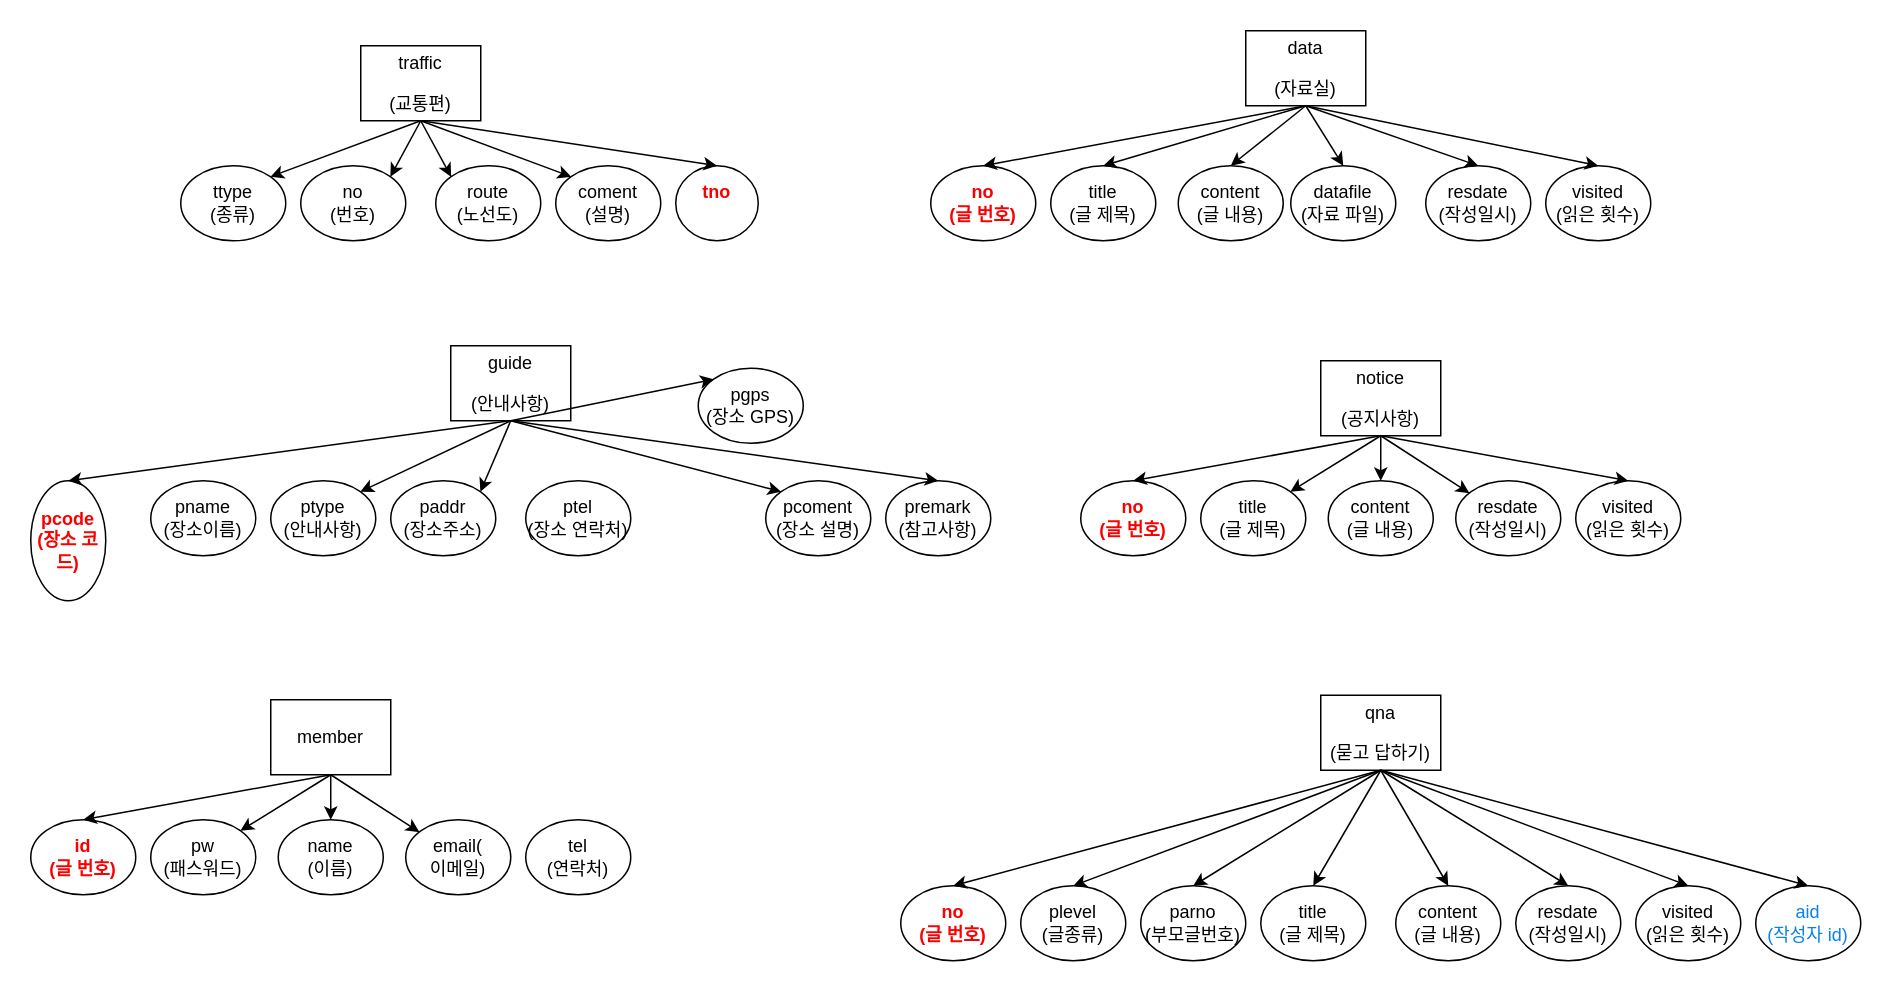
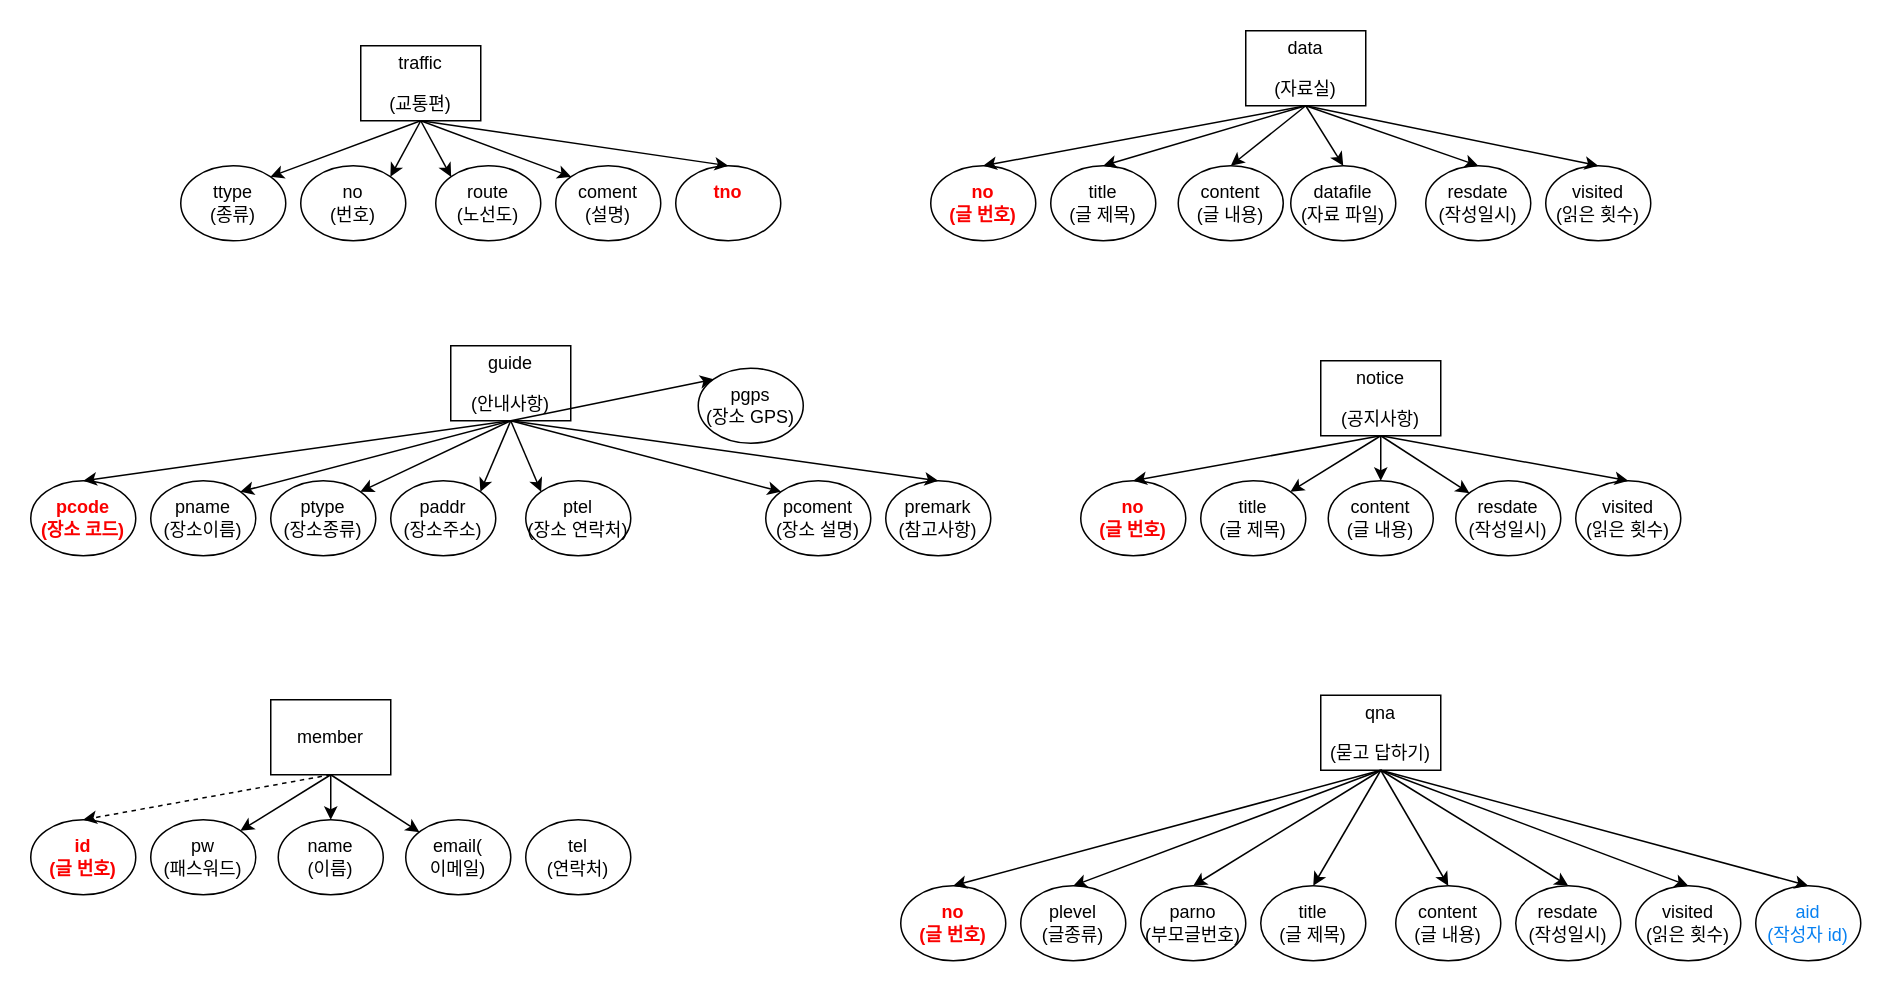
- <mxCell id="63" value="&lt;div&gt;&lt;font color=&quot;#fa0000&quot;&gt;&lt;b&gt;tno&lt;/b&gt;&lt;/font&gt;&lt;/div&gt;&lt;div&gt;&lt;br&gt;&lt;/div&gt;" style="ellipse;whiteSpace=wrap;html=1;" vertex="1" parent="1"><mxGeometry x="450" y="110" width="55" height="50" as="geometry" /></mxCell>
+ <mxCell id="63" value="&lt;div&gt;&lt;font color=&quot;#fa0000&quot;&gt;&lt;b&gt;tno&lt;/b&gt;&lt;/font&gt;&lt;/div&gt;&lt;div&gt;&lt;br&gt;&lt;/div&gt;" style="ellipse;whiteSpace=wrap;html=1;" vertex="1" parent="1"><mxGeometry x="450" y="110" width="70" height="50" as="geometry" /></mxCell>
+ <mxCell id="27" value="" style="endArrow=classic;html=1;rounded=0;entryX=0;entryY=0;entryDx=0;entryDy=0;exitX=0.5;exitY=1;exitDx=0;exitDy=0;" edge="1" parent="1" source="11" target="16"><mxGeometry width="50" height="50" relative="1" as="geometry"><mxPoint x="360" y="310" as="sourcePoint" /><mxPoint x="330" y="337" as="targetPoint" /></mxGeometry></mxCell>
+ <mxCell id="21" value="" style="endArrow=classic;html=1;rounded=0;exitX=0.5;exitY=1;exitDx=0;exitDy=0;entryX=1;entryY=0;entryDx=0;entryDy=0;" edge="1" parent="1" source="11" target="13"><mxGeometry width="50" height="50" relative="1" as="geometry"><mxPoint x="350" y="300" as="sourcePoint" /><mxPoint x="65" y="330" as="targetPoint" /></mxGeometry></mxCell>
- <mxCell id="14" value="&lt;div&gt;ptype&lt;/div&gt;&lt;span style=&quot;background-color: initial;&quot;&gt;(안내사항)&lt;/span&gt;" style="ellipse;whiteSpace=wrap;html=1;" vertex="1" parent="1"><mxGeometry x="180" y="320" width="70" height="50" as="geometry" /></mxCell>
+ <mxCell id="14" value="&lt;div&gt;ptype&lt;/div&gt;&lt;span style=&quot;background-color: initial;&quot;&gt;(장소종류)&lt;/span&gt;" style="ellipse;whiteSpace=wrap;html=1;" vertex="1" parent="1"><mxGeometry x="180" y="320" width="70" height="50" as="geometry" /></mxCell>
- <mxCell id="12" value="&lt;div&gt;&lt;font color=&quot;#fa0000&quot;&gt;&lt;b&gt;pcode&lt;/b&gt;&lt;/font&gt;&lt;/div&gt;&lt;div&gt;&lt;font color=&quot;#fa0000&quot;&gt;&lt;b&gt;(장소 코드)&lt;/b&gt;&lt;/font&gt;&lt;/div&gt;" style="ellipse;whiteSpace=wrap;html=1;" vertex="1" parent="1"><mxGeometry x="20" y="320" width="50" height="80" as="geometry" /></mxCell>
+ <mxCell id="12" value="&lt;div&gt;&lt;font color=&quot;#fa0000&quot;&gt;&lt;b&gt;pcode&lt;/b&gt;&lt;/font&gt;&lt;/div&gt;&lt;div&gt;&lt;font color=&quot;#fa0000&quot;&gt;&lt;b&gt;(장소 코드)&lt;/b&gt;&lt;/font&gt;&lt;/div&gt;" style="ellipse;whiteSpace=wrap;html=1;" vertex="1" parent="1"><mxGeometry x="20" y="320" width="70" height="50" as="geometry" /></mxCell>
- <mxCell id="70" value="" style="endArrow=classic;html=1;rounded=0;exitX=0.5;exitY=1;exitDx=0;exitDy=0;entryX=0.5;entryY=0;entryDx=0;entryDy=0;" edge="1" parent="1" source="64" target="65"><mxGeometry width="50" height="50" relative="1" as="geometry"><mxPoint x="320" y="506" as="sourcePoint" /><mxPoint x="370" y="456" as="targetPoint" /></mxGeometry></mxCell>
+ <mxCell id="70" value="" style="endArrow=classic;html=1;rounded=0;exitX=0.5;exitY=1;exitDx=0;exitDy=0;entryX=0.5;entryY=0;entryDx=0;entryDy=0;dashed=1;" edge="1" parent="1" source="64" target="65"><mxGeometry width="50" height="50" relative="1" as="geometry"><mxPoint x="320" y="506" as="sourcePoint" /><mxPoint x="370" y="456" as="targetPoint" /></mxGeometry></mxCell>
